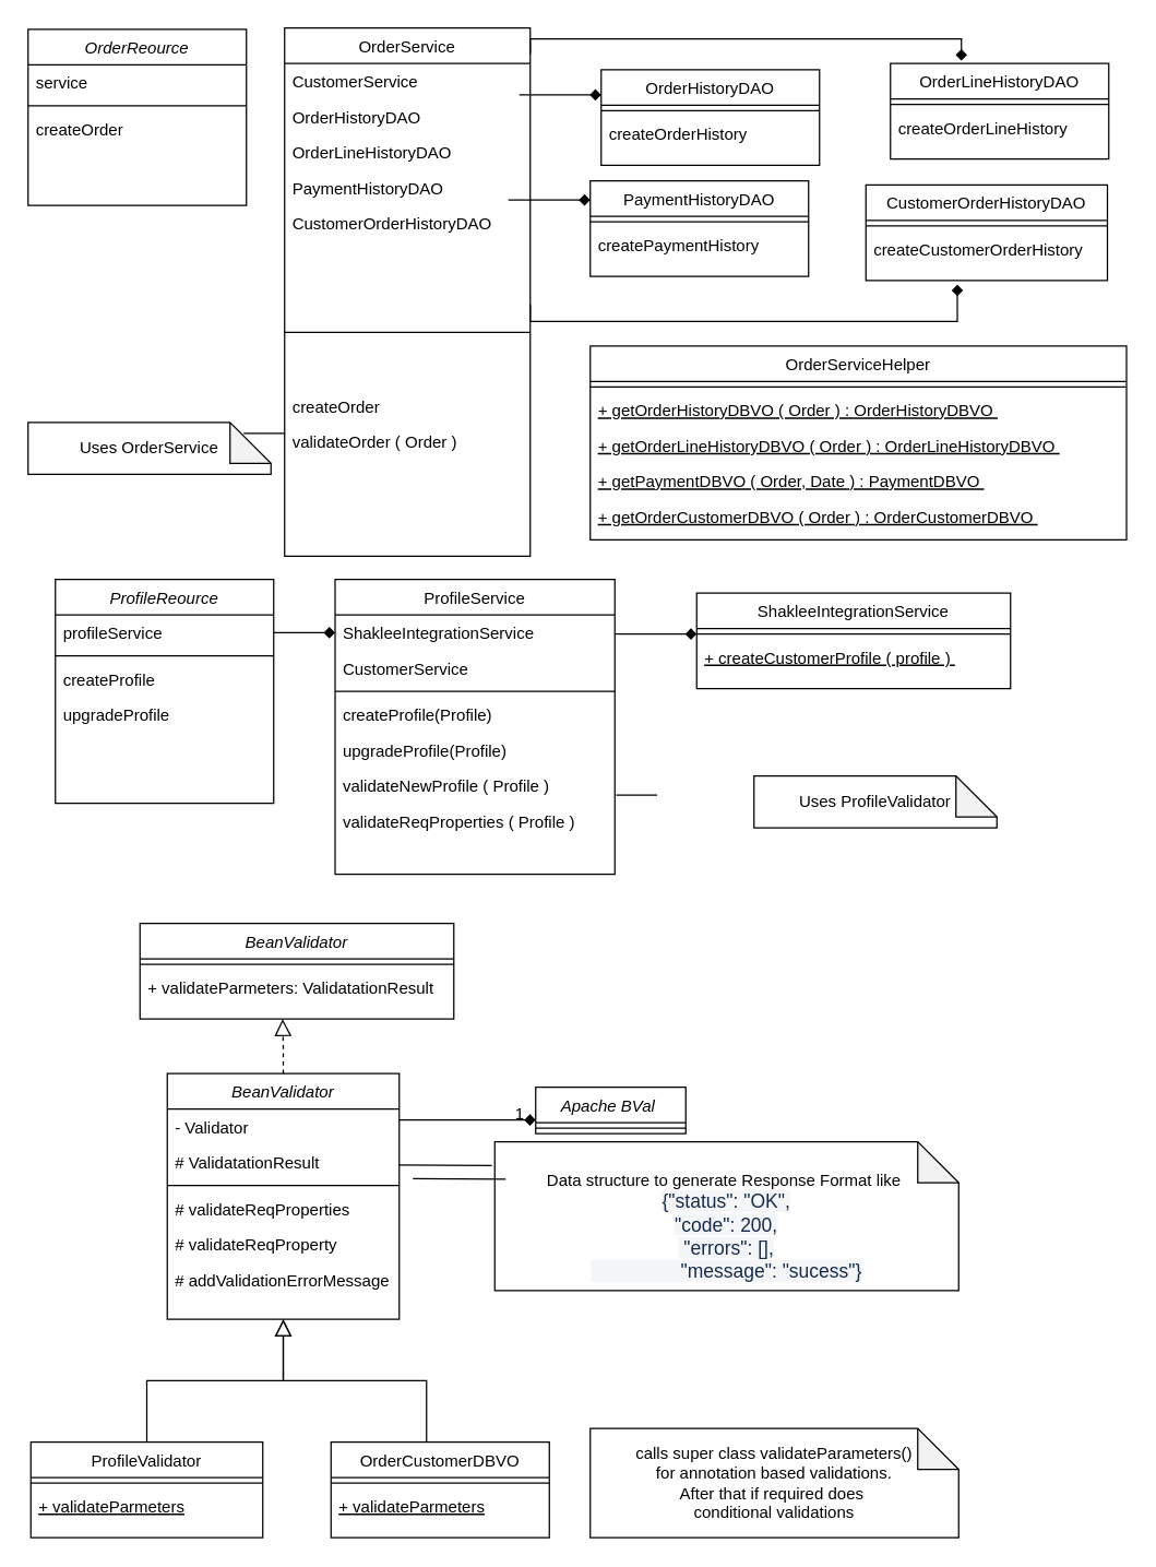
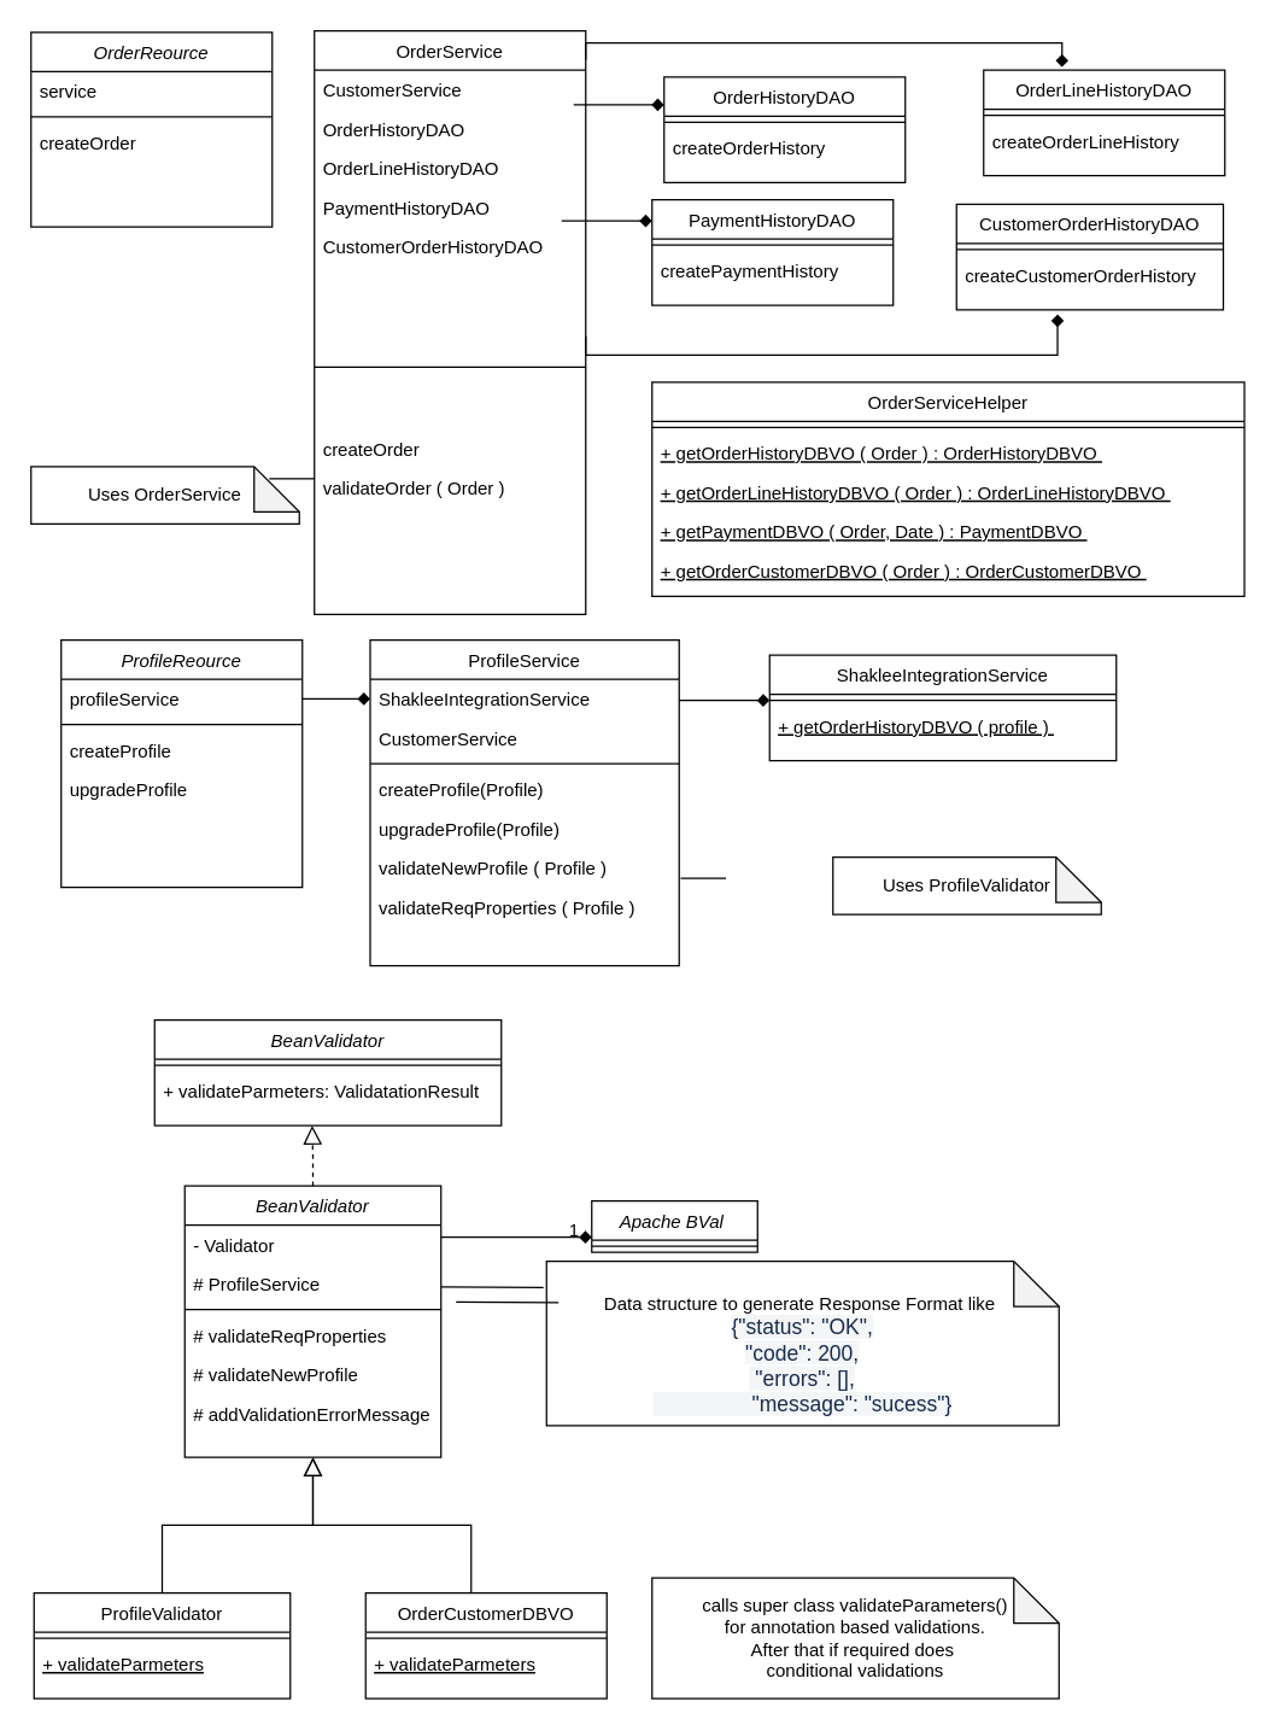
- <mxCell id="68" value="+ createCustomerProfile ( profile ) " style="text;align=left;verticalAlign=top;spacingLeft=4;spacingRight=4;overflow=hidden;rotatable=0;points=[[0,0.5],[1,0.5]];portConstraint=eastwest;fontStyle=4" vertex="1" parent="66"><mxGeometry y="34" width="230" height="26" as="geometry" /></mxCell>
+ <mxCell id="68" value="+ getOrderHistoryDBVO ( profile ) " style="text;align=left;verticalAlign=top;spacingLeft=4;spacingRight=4;overflow=hidden;rotatable=0;points=[[0,0.5],[1,0.5]];portConstraint=eastwest;fontStyle=4" vertex="1" parent="66"><mxGeometry y="34" width="230" height="26" as="geometry" /></mxCell>
- <mxCell id="18" value="# ValidatationResult" style="text;align=left;verticalAlign=top;spacingLeft=4;spacingRight=4;overflow=hidden;rotatable=0;points=[[0,0.5],[1,0.5]];portConstraint=eastwest;rounded=0;shadow=0;html=0;" vertex="1" parent="16"><mxGeometry y="52" width="170" height="26" as="geometry" /></mxCell>
+ <mxCell id="18" value="# ProfileService" style="text;align=left;verticalAlign=top;spacingLeft=4;spacingRight=4;overflow=hidden;rotatable=0;points=[[0,0.5],[1,0.5]];portConstraint=eastwest;rounded=0;shadow=0;html=0;" vertex="1" parent="16"><mxGeometry y="52" width="170" height="26" as="geometry" /></mxCell>
- <mxCell id="21" value="# validateReqProperty" style="text;align=left;verticalAlign=top;spacingLeft=4;spacingRight=4;overflow=hidden;rotatable=0;points=[[0,0.5],[1,0.5]];portConstraint=eastwest;" vertex="1" parent="16"><mxGeometry y="112" width="170" height="26" as="geometry" /></mxCell>
+ <mxCell id="21" value="# validateNewProfile" style="text;align=left;verticalAlign=top;spacingLeft=4;spacingRight=4;overflow=hidden;rotatable=0;points=[[0,0.5],[1,0.5]];portConstraint=eastwest;" vertex="1" parent="16"><mxGeometry y="112" width="170" height="26" as="geometry" /></mxCell>
